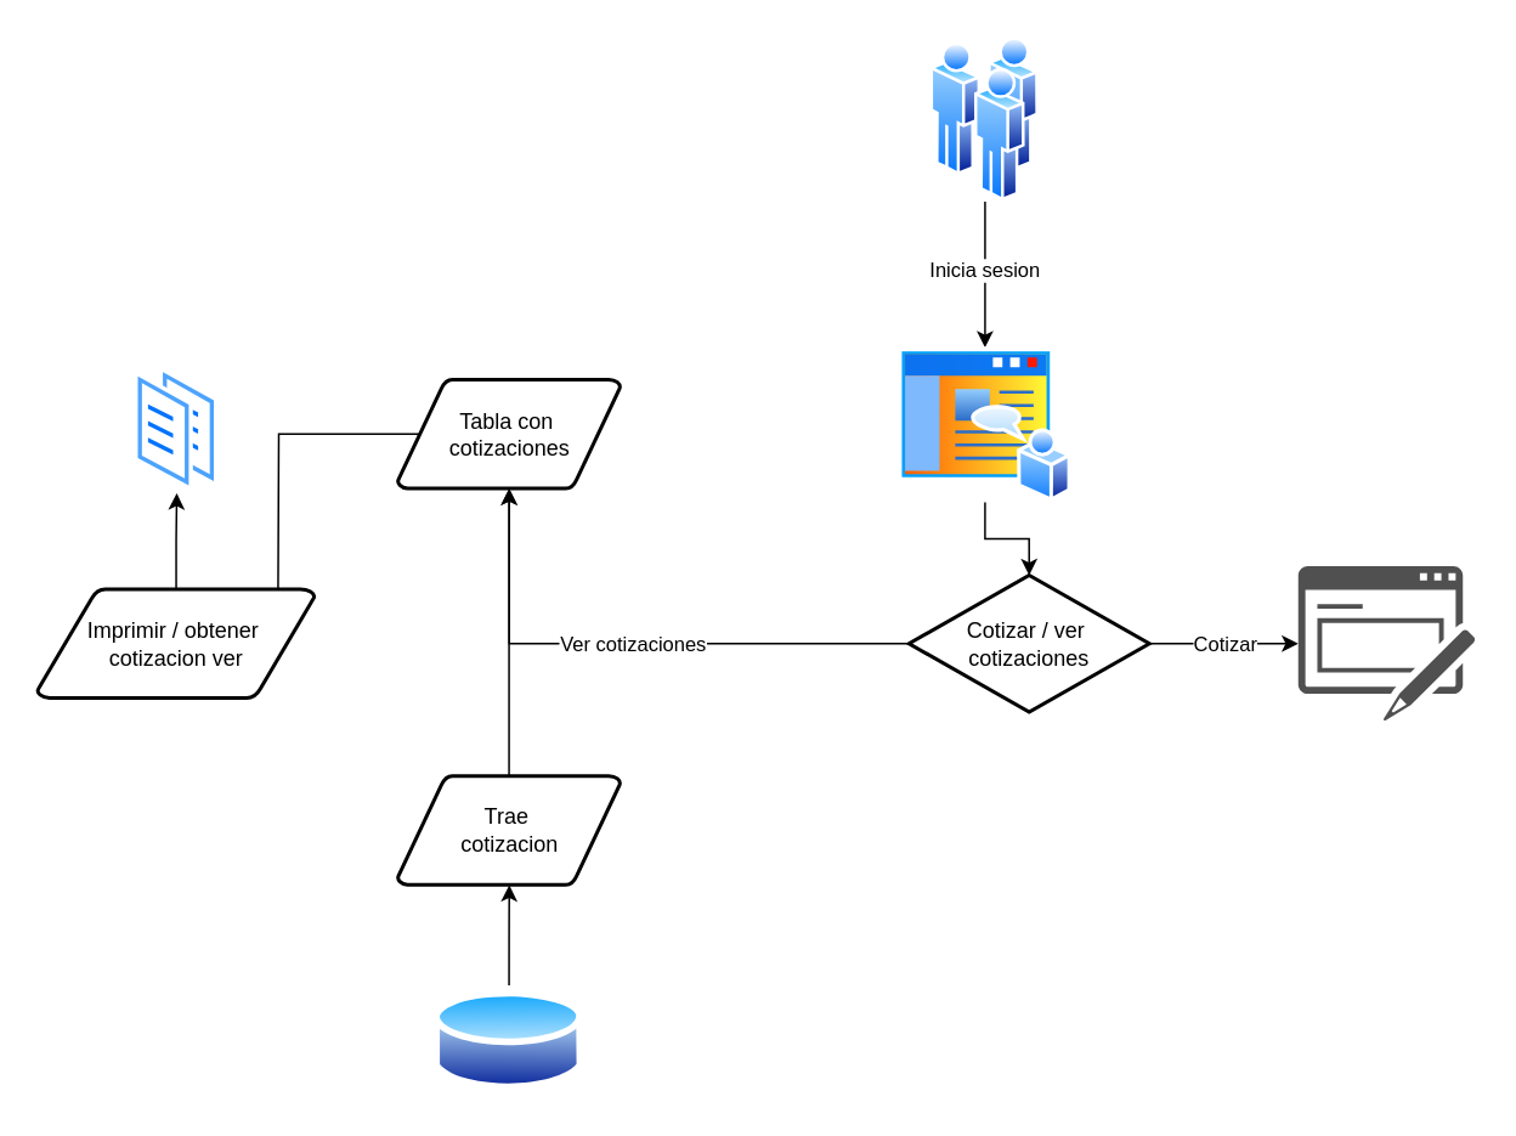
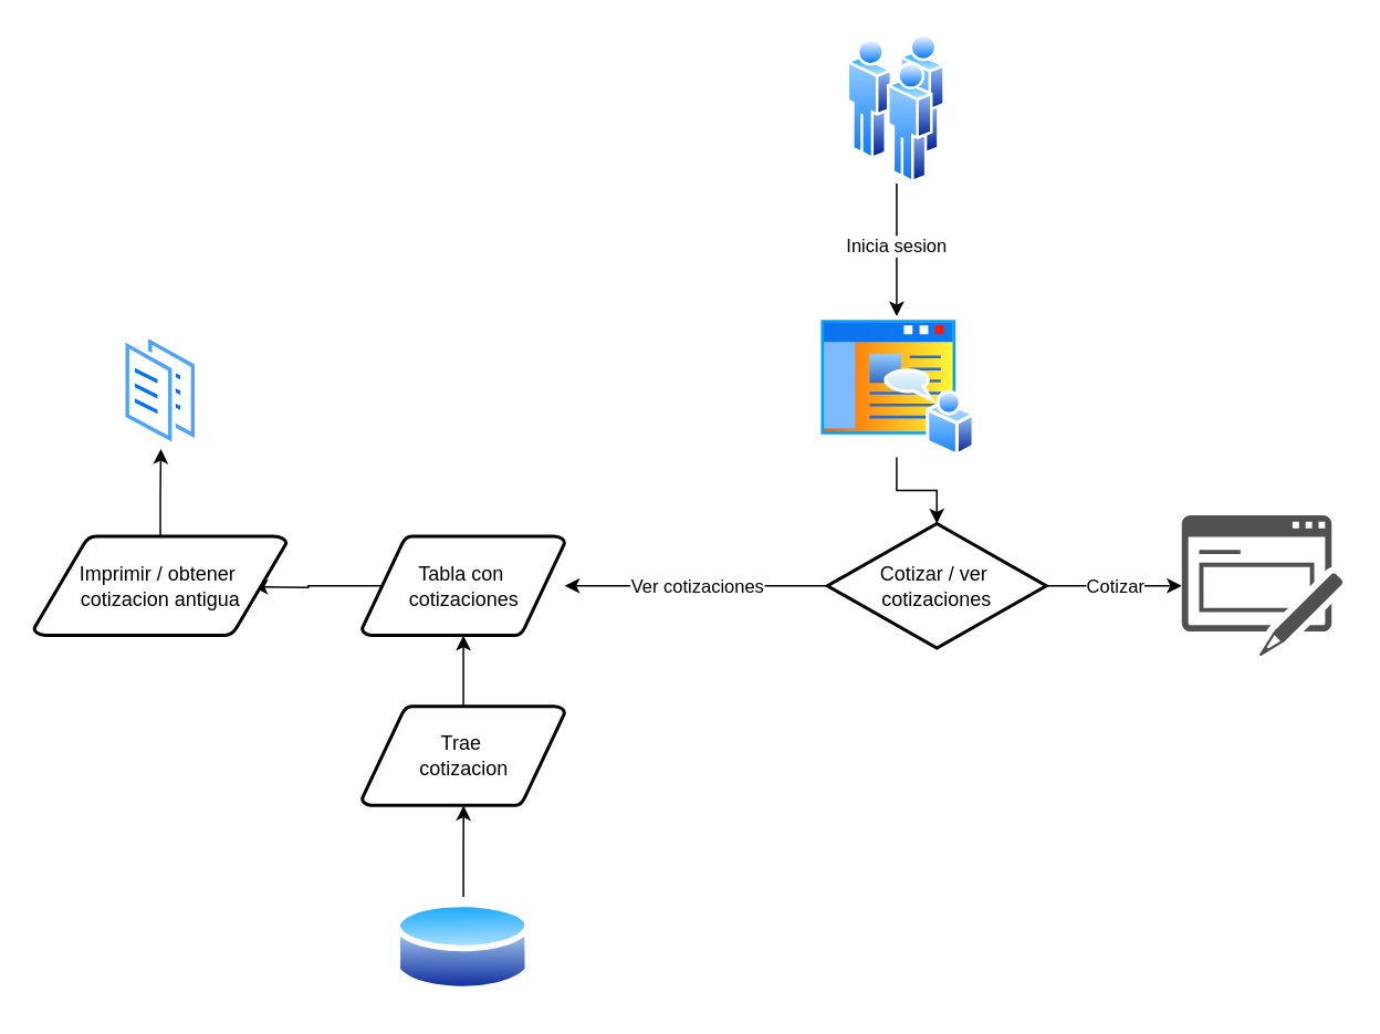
- <mxCell id="10" value="&lt;div&gt;Tabla con&amp;nbsp;&lt;/div&gt;&lt;div&gt;cotizaciones&lt;/div&gt;" style="shape=mxgraph.flowchart.data;strokeWidth=2;gradientColor=none;gradientDirection=north;fontStyle=0;html=1;" vertex="1" parent="1"><mxGeometry x="217.75" y="207.5" width="122.25" height="60" as="geometry" /></mxCell>
+ <mxCell id="10" value="&lt;div&gt;Tabla con&amp;nbsp;&lt;/div&gt;&lt;div&gt;cotizaciones&lt;/div&gt;" style="shape=mxgraph.flowchart.data;strokeWidth=2;gradientColor=none;gradientDirection=north;fontStyle=0;html=1;" vertex="1" parent="1"><mxGeometry x="217.75" y="322.5" width="122.25" height="60" as="geometry" /></mxCell>
- <mxCell id="19" value="&lt;div&gt;Imprimir / obtener&amp;nbsp;&lt;/div&gt;&lt;div&gt;cotizacion ver&lt;br&gt;&lt;/div&gt;" style="shape=mxgraph.flowchart.data;strokeWidth=2;gradientColor=none;gradientDirection=north;fontStyle=0;html=1;" vertex="1" parent="1"><mxGeometry x="20" y="322.5" width="152.25" height="60" as="geometry" /></mxCell>
+ <mxCell id="19" value="&lt;div&gt;Imprimir / obtener&amp;nbsp;&lt;/div&gt;&lt;div&gt;cotizacion antigua&lt;br&gt;&lt;/div&gt;" style="shape=mxgraph.flowchart.data;strokeWidth=2;gradientColor=none;gradientDirection=north;fontStyle=0;html=1;" vertex="1" parent="1"><mxGeometry x="20" y="322.5" width="152.25" height="60" as="geometry" /></mxCell>
